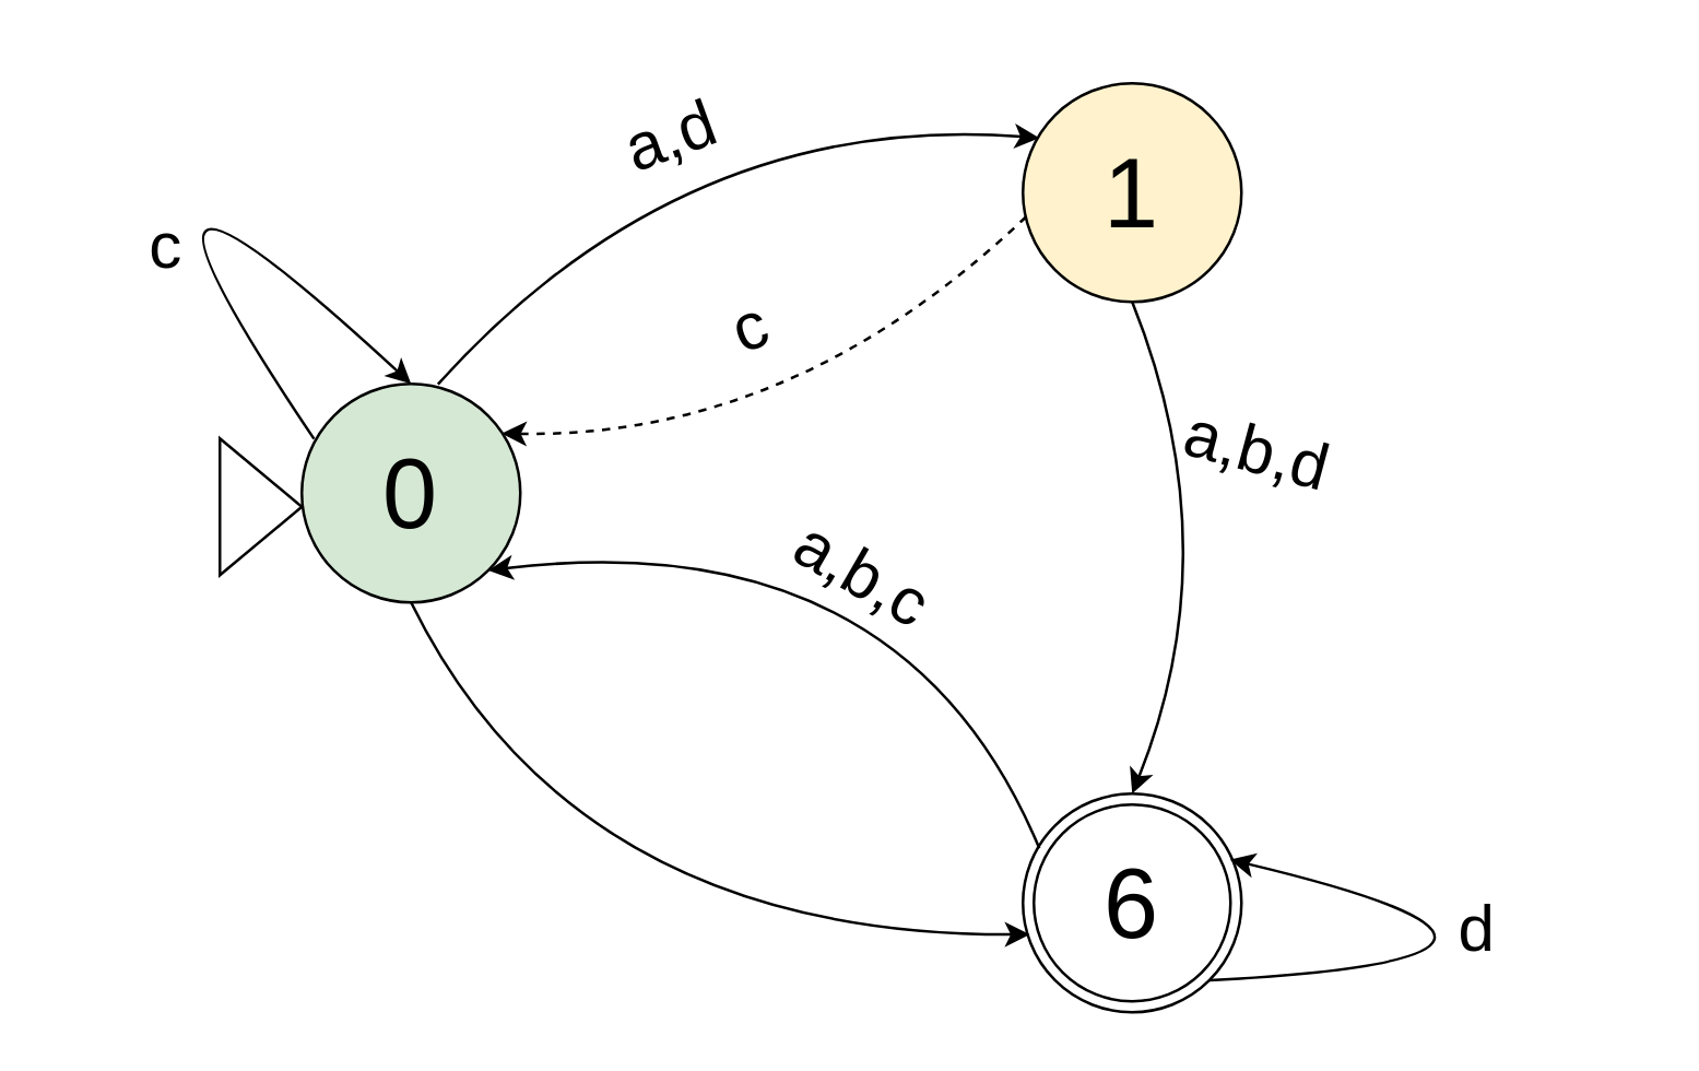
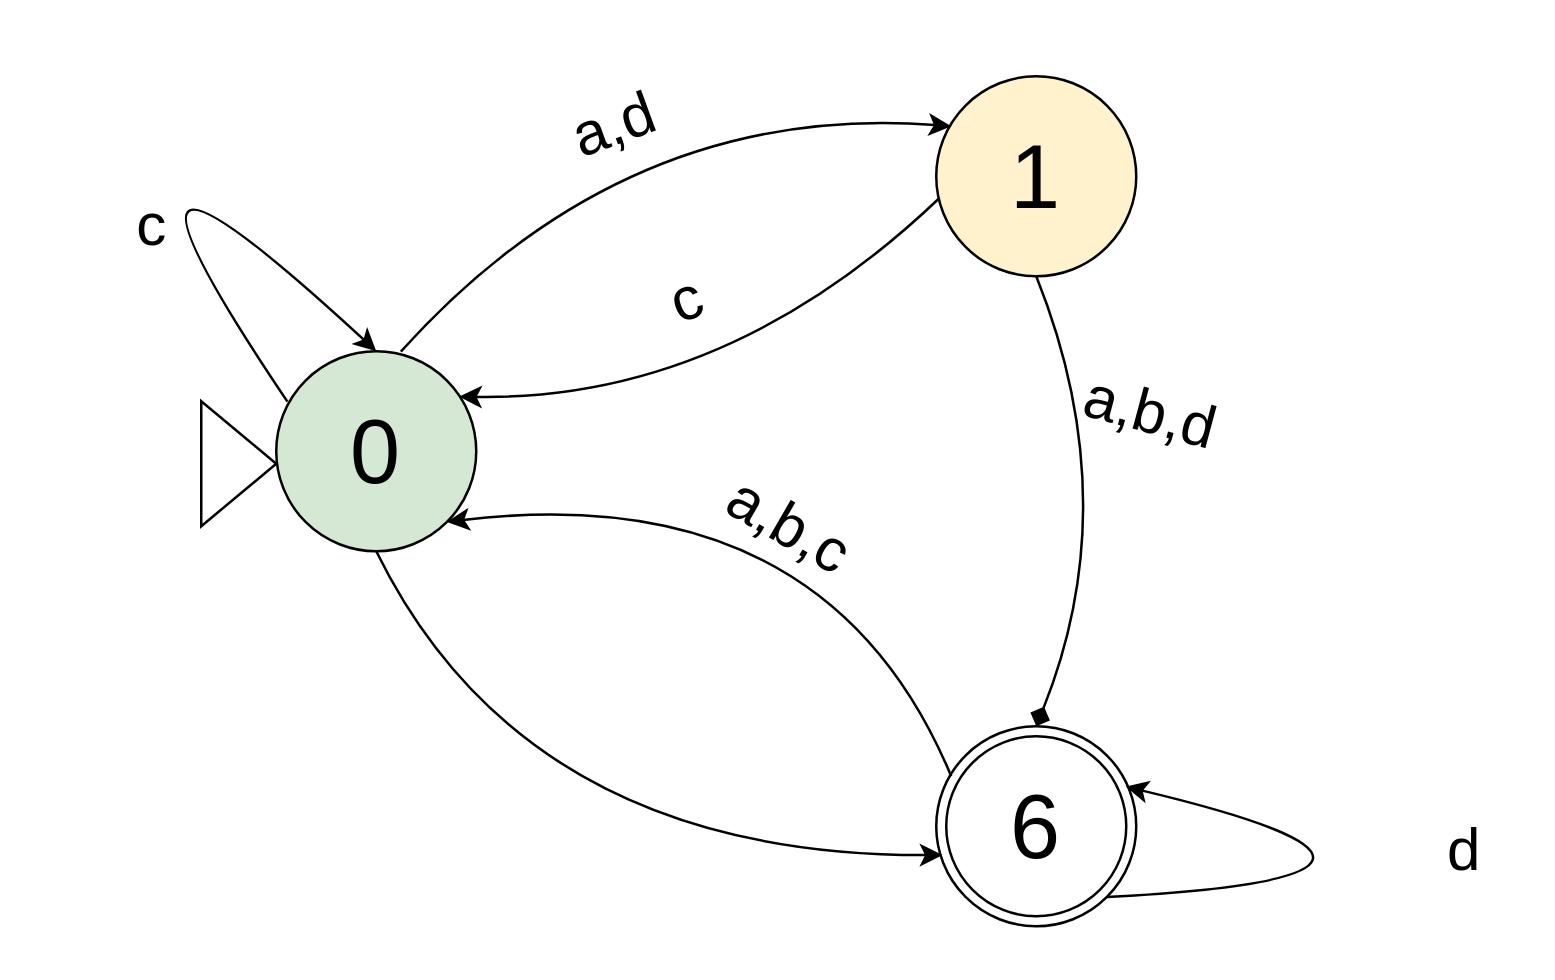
- <mxCell id="6" value="" style="endArrow=classic;html=1;rounded=0;entryX=0.915;entryY=0.227;entryDx=0;entryDy=0;entryPerimeter=0;curved=1;exitX=0.015;exitY=0.61;exitDx=0;exitDy=0;exitPerimeter=0;dashed=1;" edge="1" parent="1" source="4" target="3"><mxGeometry width="50" height="50" relative="1" as="geometry"><mxPoint x="370" y="80" as="sourcePoint" /><mxPoint x="470" y="200" as="targetPoint" /><Array as="points"><mxPoint x="290" y="160" /></Array></mxGeometry></mxCell>
+ <mxCell id="6" value="" style="endArrow=classic;html=1;rounded=0;entryX=0.915;entryY=0.227;entryDx=0;entryDy=0;entryPerimeter=0;curved=1;exitX=0.015;exitY=0.61;exitDx=0;exitDy=0;exitPerimeter=0;" edge="1" parent="1" source="4" target="3"><mxGeometry width="50" height="50" relative="1" as="geometry"><mxPoint x="370" y="80" as="sourcePoint" /><mxPoint x="470" y="200" as="targetPoint" /><Array as="points"><mxPoint x="290" y="160" /></Array></mxGeometry></mxCell>
- <mxCell id="10" value="" style="endArrow=classic;html=1;rounded=0;exitX=0.5;exitY=1;exitDx=0;exitDy=0;entryX=0.5;entryY=0;entryDx=0;entryDy=0;curved=1;" edge="1" parent="1" source="4" target="2"><mxGeometry width="50" height="50" relative="1" as="geometry"><mxPoint x="330" y="200" as="sourcePoint" /><mxPoint x="380" y="150" as="targetPoint" /><Array as="points"><mxPoint x="450" y="200" /></Array></mxGeometry></mxCell>
+ <mxCell id="10" value="" style="endArrow=diamond;html=1;rounded=0;exitX=0.5;exitY=1;exitDx=0;exitDy=0;entryX=0.5;entryY=0;entryDx=0;entryDy=0;curved=1;" edge="1" parent="1" source="4" target="2"><mxGeometry width="50" height="50" relative="1" as="geometry"><mxPoint x="330" y="200" as="sourcePoint" /><mxPoint x="380" y="150" as="targetPoint" /><Array as="points"><mxPoint x="450" y="200" /></Array></mxGeometry></mxCell>
- <mxCell id="13" value="&lt;font style=&quot;font-size: 24px;&quot;&gt;d&lt;/font&gt;" style="text;html=1;align=center;verticalAlign=middle;resizable=0;points=[];autosize=1;strokeColor=none;fillColor=none;" vertex="1" parent="1"><mxGeometry x="520" y="320" width="40" height="40" as="geometry" /></mxCell>
+ <mxCell id="13" value="&lt;font style=&quot;font-size: 24px;&quot;&gt;d&lt;/font&gt;" style="text;html=1;align=center;verticalAlign=middle;resizable=0;points=[];autosize=1;strokeColor=none;fillColor=none;" vertex="1" parent="1"><mxGeometry x="565" y="320" width="40" height="40" as="geometry" /></mxCell>
